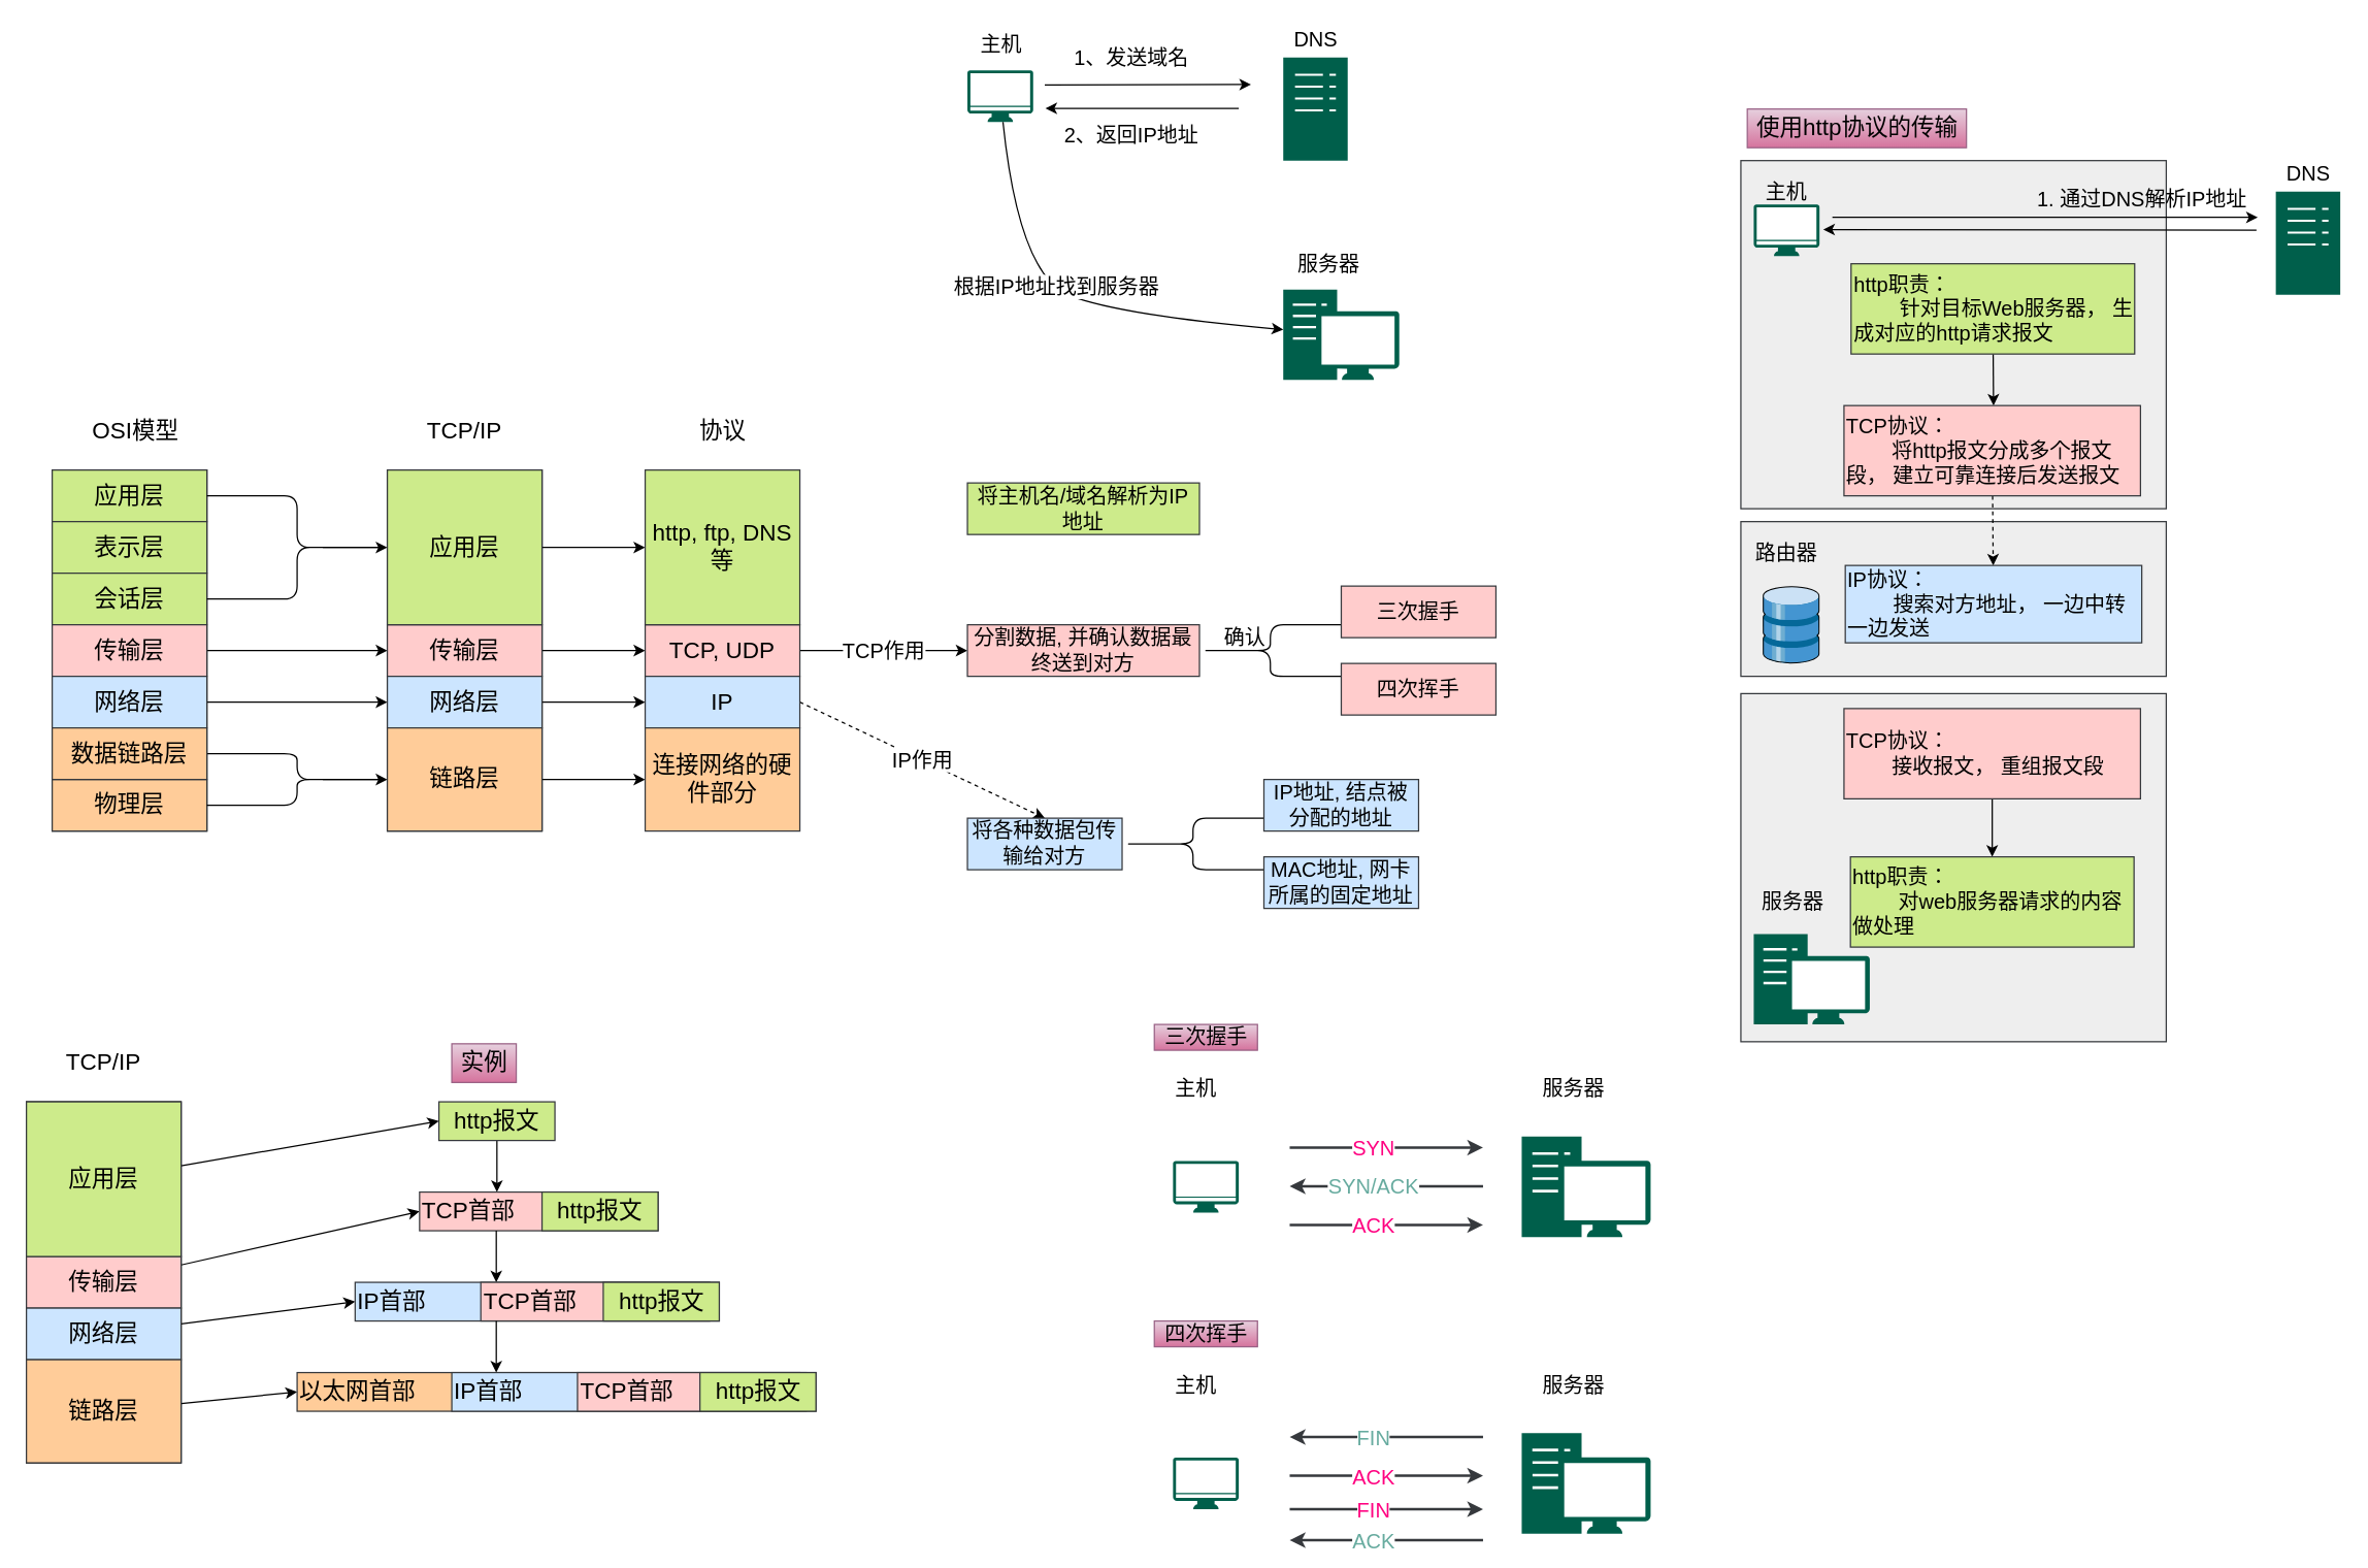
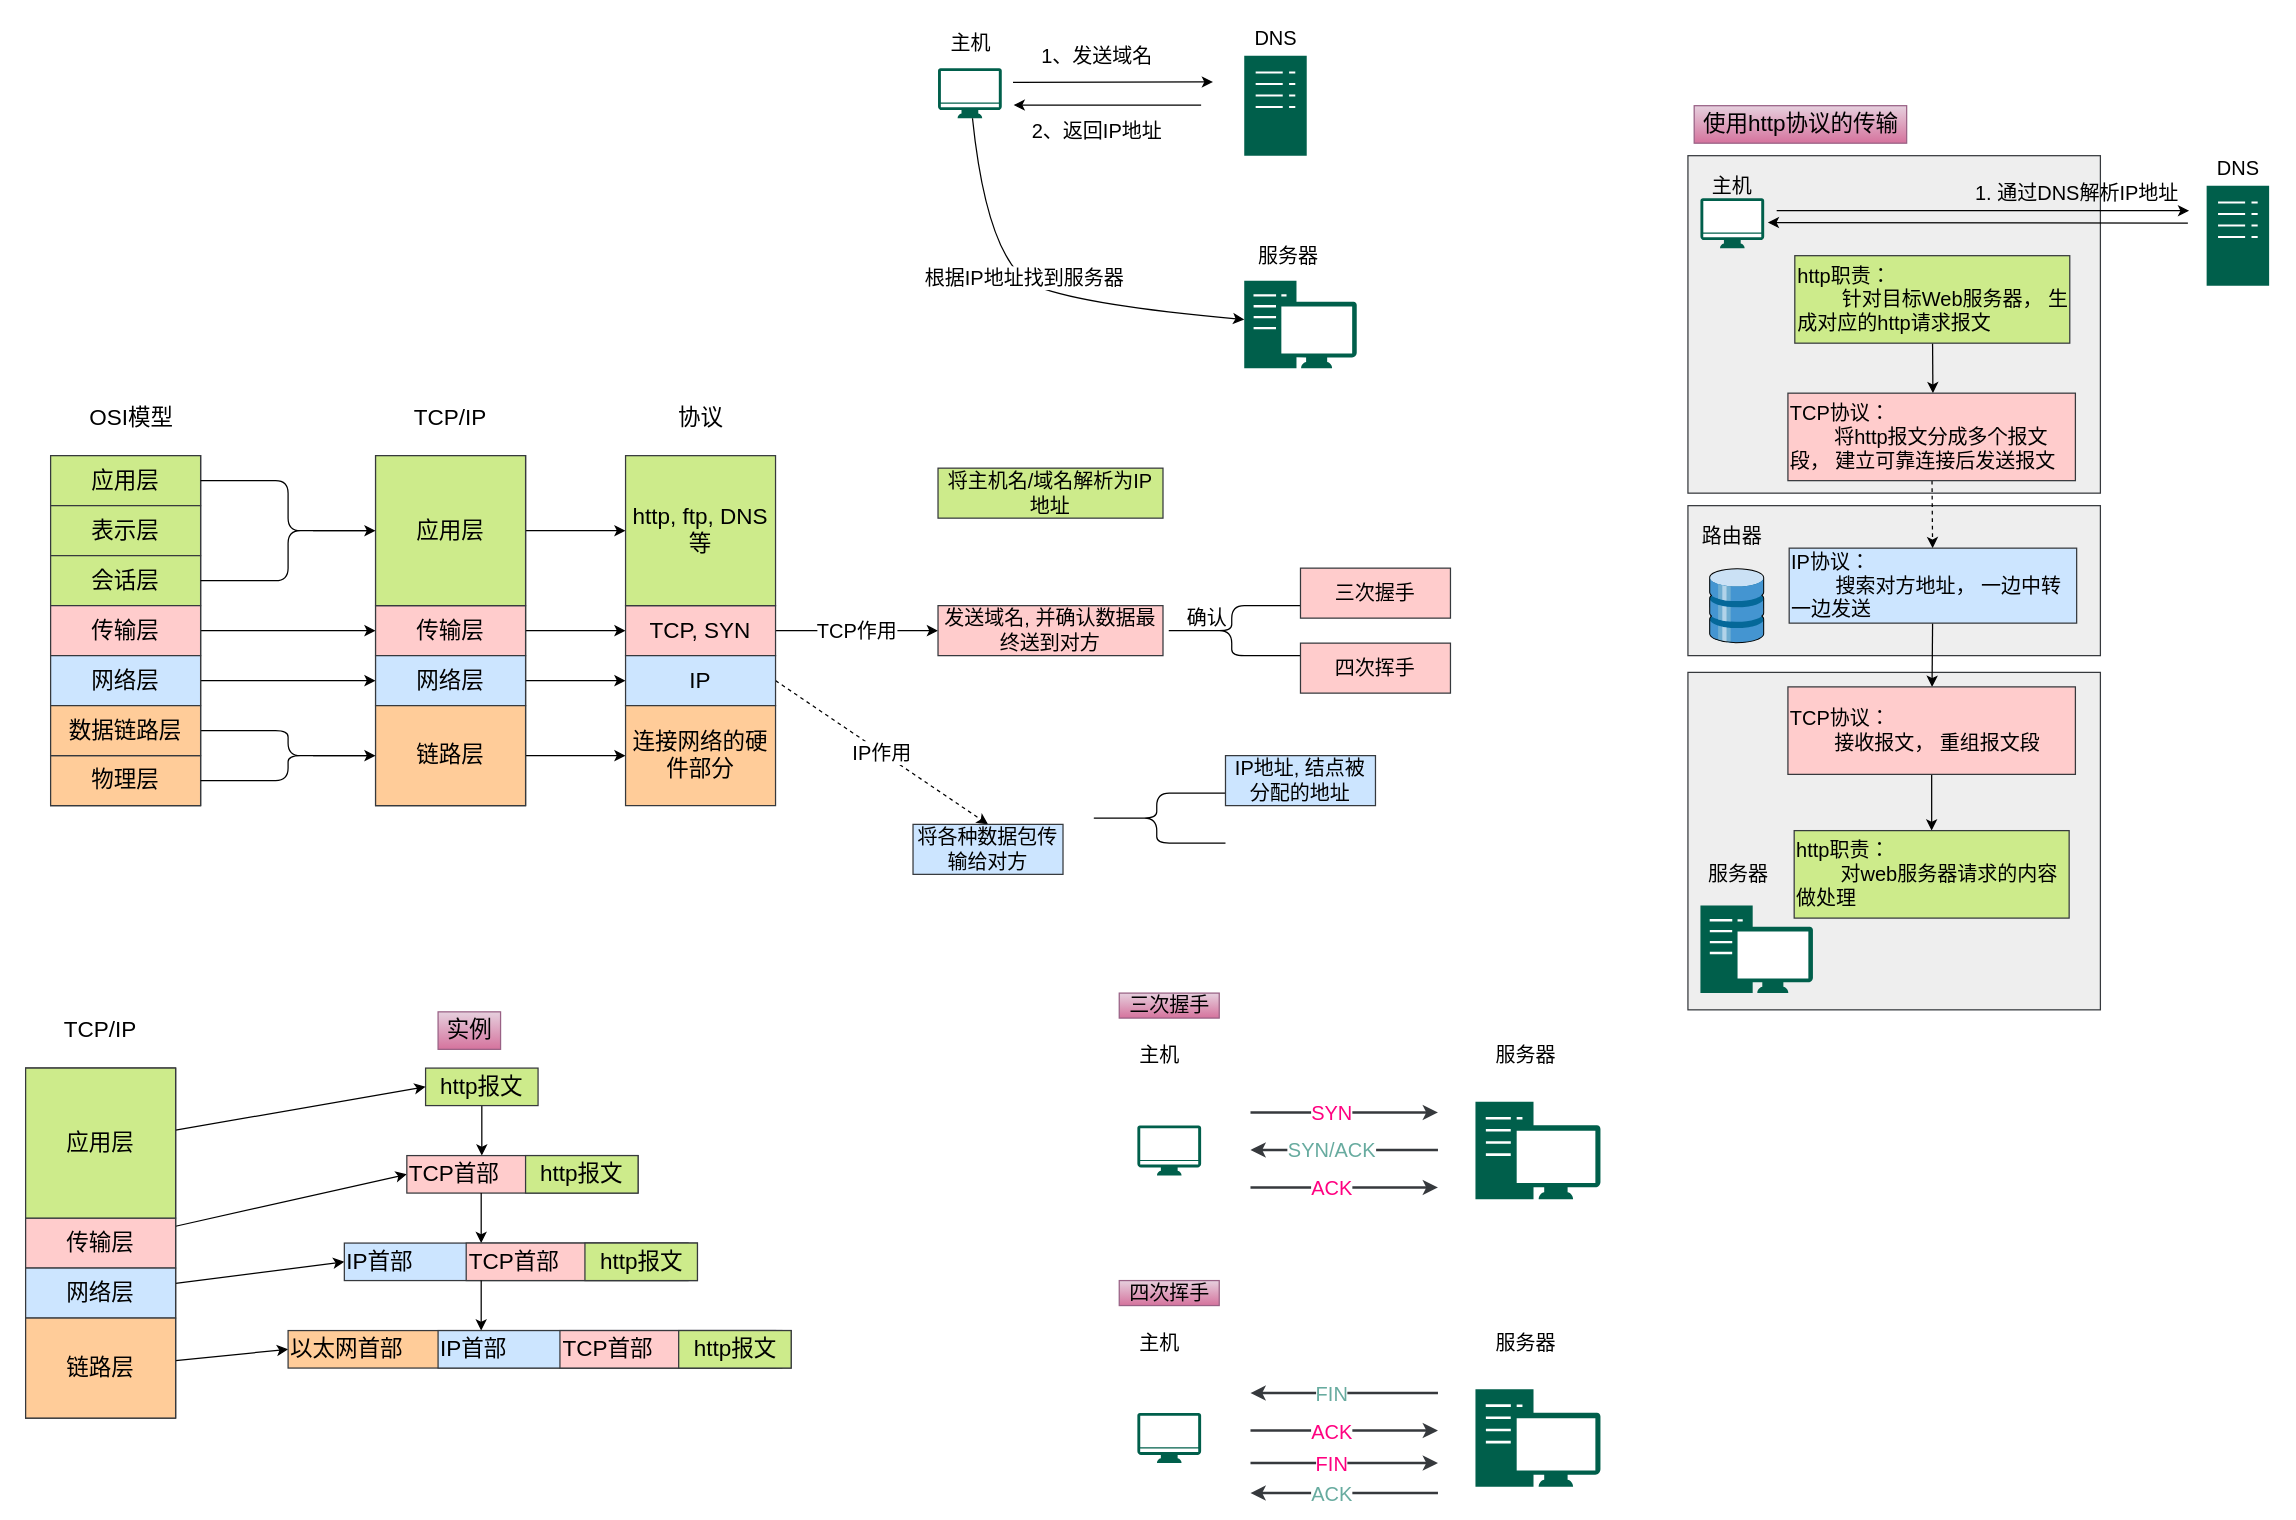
- <mxCell id="29" value="TCP, UDP" style="text;html=1;strokeColor=#36393d;fillColor=#ffcccc;align=center;verticalAlign=middle;whiteSpace=wrap;rounded=0;fontSize=18;" vertex="1" parent="1"><mxGeometry x="500" y="484" width="120" height="40" as="geometry" /></mxCell>
+ <mxCell id="29" value="TCP, SYN" style="text;html=1;strokeColor=#36393d;fillColor=#ffcccc;align=center;verticalAlign=middle;whiteSpace=wrap;rounded=0;fontSize=18;" vertex="1" parent="1"><mxGeometry x="500" y="484" width="120" height="40" as="geometry" /></mxCell>
- <mxCell id="30" value="分割数据, 并确认数据最终送到对方" style="text;html=1;strokeColor=#36393d;fillColor=#ffcccc;align=center;verticalAlign=middle;whiteSpace=wrap;rounded=0;fontSize=16;" vertex="1" parent="1"><mxGeometry x="750" y="484" width="180" height="40" as="geometry" /></mxCell>
+ <mxCell id="30" value="发送域名, 并确认数据最终送到对方" style="text;html=1;strokeColor=#36393d;fillColor=#ffcccc;align=center;verticalAlign=middle;whiteSpace=wrap;rounded=0;fontSize=16;" vertex="1" parent="1"><mxGeometry x="750" y="484" width="180" height="40" as="geometry" /></mxCell>
+ <mxCell id="131" value="" style="edgeStyle=none;rounded=0;orthogonalLoop=1;jettySize=auto;html=1;strokeWidth=1;fontSize=16;fontColor=#000000;" edge="1" parent="1" source="132" target="134"><mxGeometry relative="1" as="geometry" /></mxCell>
- <mxCell id="35" value="将各种数据包传输给对方" style="text;html=1;strokeColor=#36393d;fillColor=#cce5ff;align=center;verticalAlign=middle;whiteSpace=wrap;rounded=0;fontSize=16;" vertex="1" parent="1"><mxGeometry x="750" y="634" width="120" height="40" as="geometry" /></mxCell>
+ <mxCell id="35" value="将各种数据包传输给对方" style="text;html=1;strokeColor=#36393d;fillColor=#cce5ff;align=center;verticalAlign=middle;whiteSpace=wrap;rounded=0;fontSize=16;" vertex="1" parent="1"><mxGeometry x="730" y="659" width="120" height="40" as="geometry" /></mxCell>
- <mxCell id="78" value="MAC地址, 网卡所属的固定地址" style="text;html=1;strokeColor=#36393d;fillColor=#cce5ff;align=center;verticalAlign=middle;whiteSpace=wrap;rounded=0;fontSize=16;" vertex="1" parent="1"><mxGeometry x="980" y="664" width="120" height="40" as="geometry" /></mxCell>
